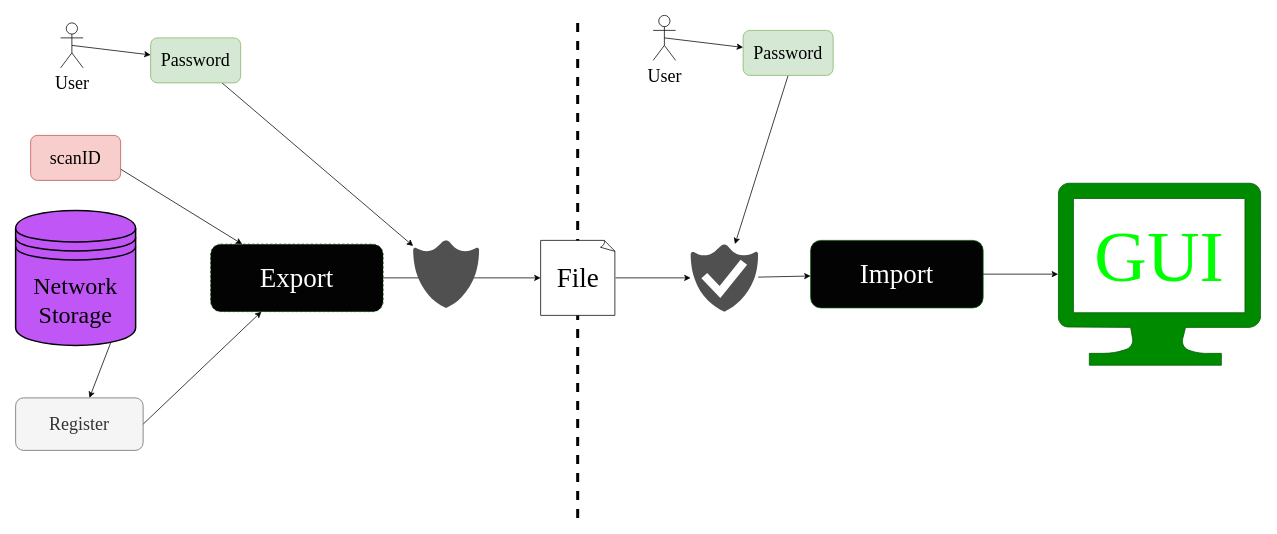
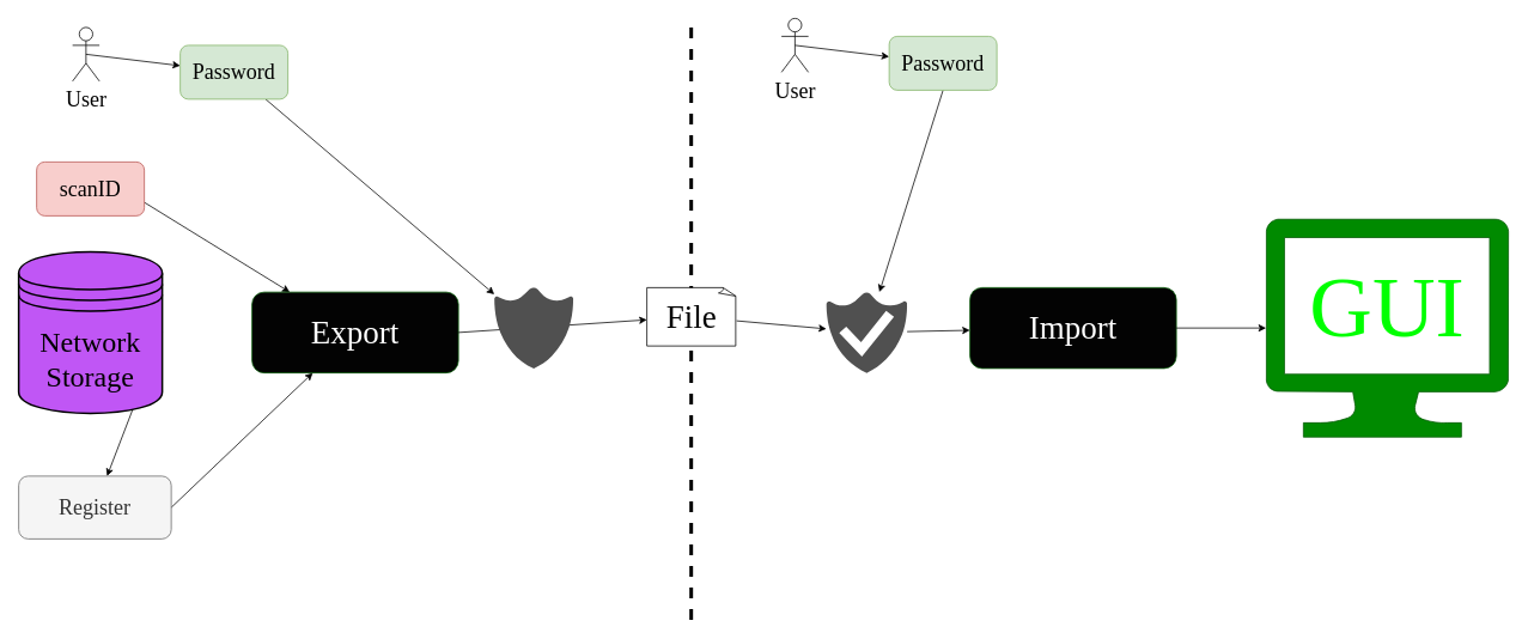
- <mxCell id="13" value="Export" style="rounded=1;whiteSpace=wrap;html=1;fontFamily=Consolas;fillColor=#030303;fontColor=#ffffff;strokeColor=#005700;gradientColor=none;gradientDirection=radial;fontSize=36;dashed=1;" vertex="1" parent="1"><mxGeometry x="280" y="325" width="230" height="90" as="geometry" /></mxCell>
+ <mxCell id="13" value="Export" style="rounded=1;whiteSpace=wrap;html=1;fontFamily=Consolas;fillColor=#030303;fontColor=#ffffff;strokeColor=#005700;gradientColor=none;gradientDirection=radial;fontSize=36;" vertex="1" parent="1"><mxGeometry x="280" y="325" width="230" height="90" as="geometry" /></mxCell>
- <mxCell id="15" value="File" style="whiteSpace=wrap;html=1;shape=mxgraph.basic.document;fontFamily=Consolas;fontSize=36;" vertex="1" parent="1"><mxGeometry x="720" y="320" width="100" height="100" as="geometry" /></mxCell>
+ <mxCell id="15" value="File" style="whiteSpace=wrap;html=1;shape=mxgraph.basic.document;fontFamily=Consolas;fontSize=36;" vertex="1" parent="1"><mxGeometry x="720" y="320" width="100" height="65" as="geometry" /></mxCell>
